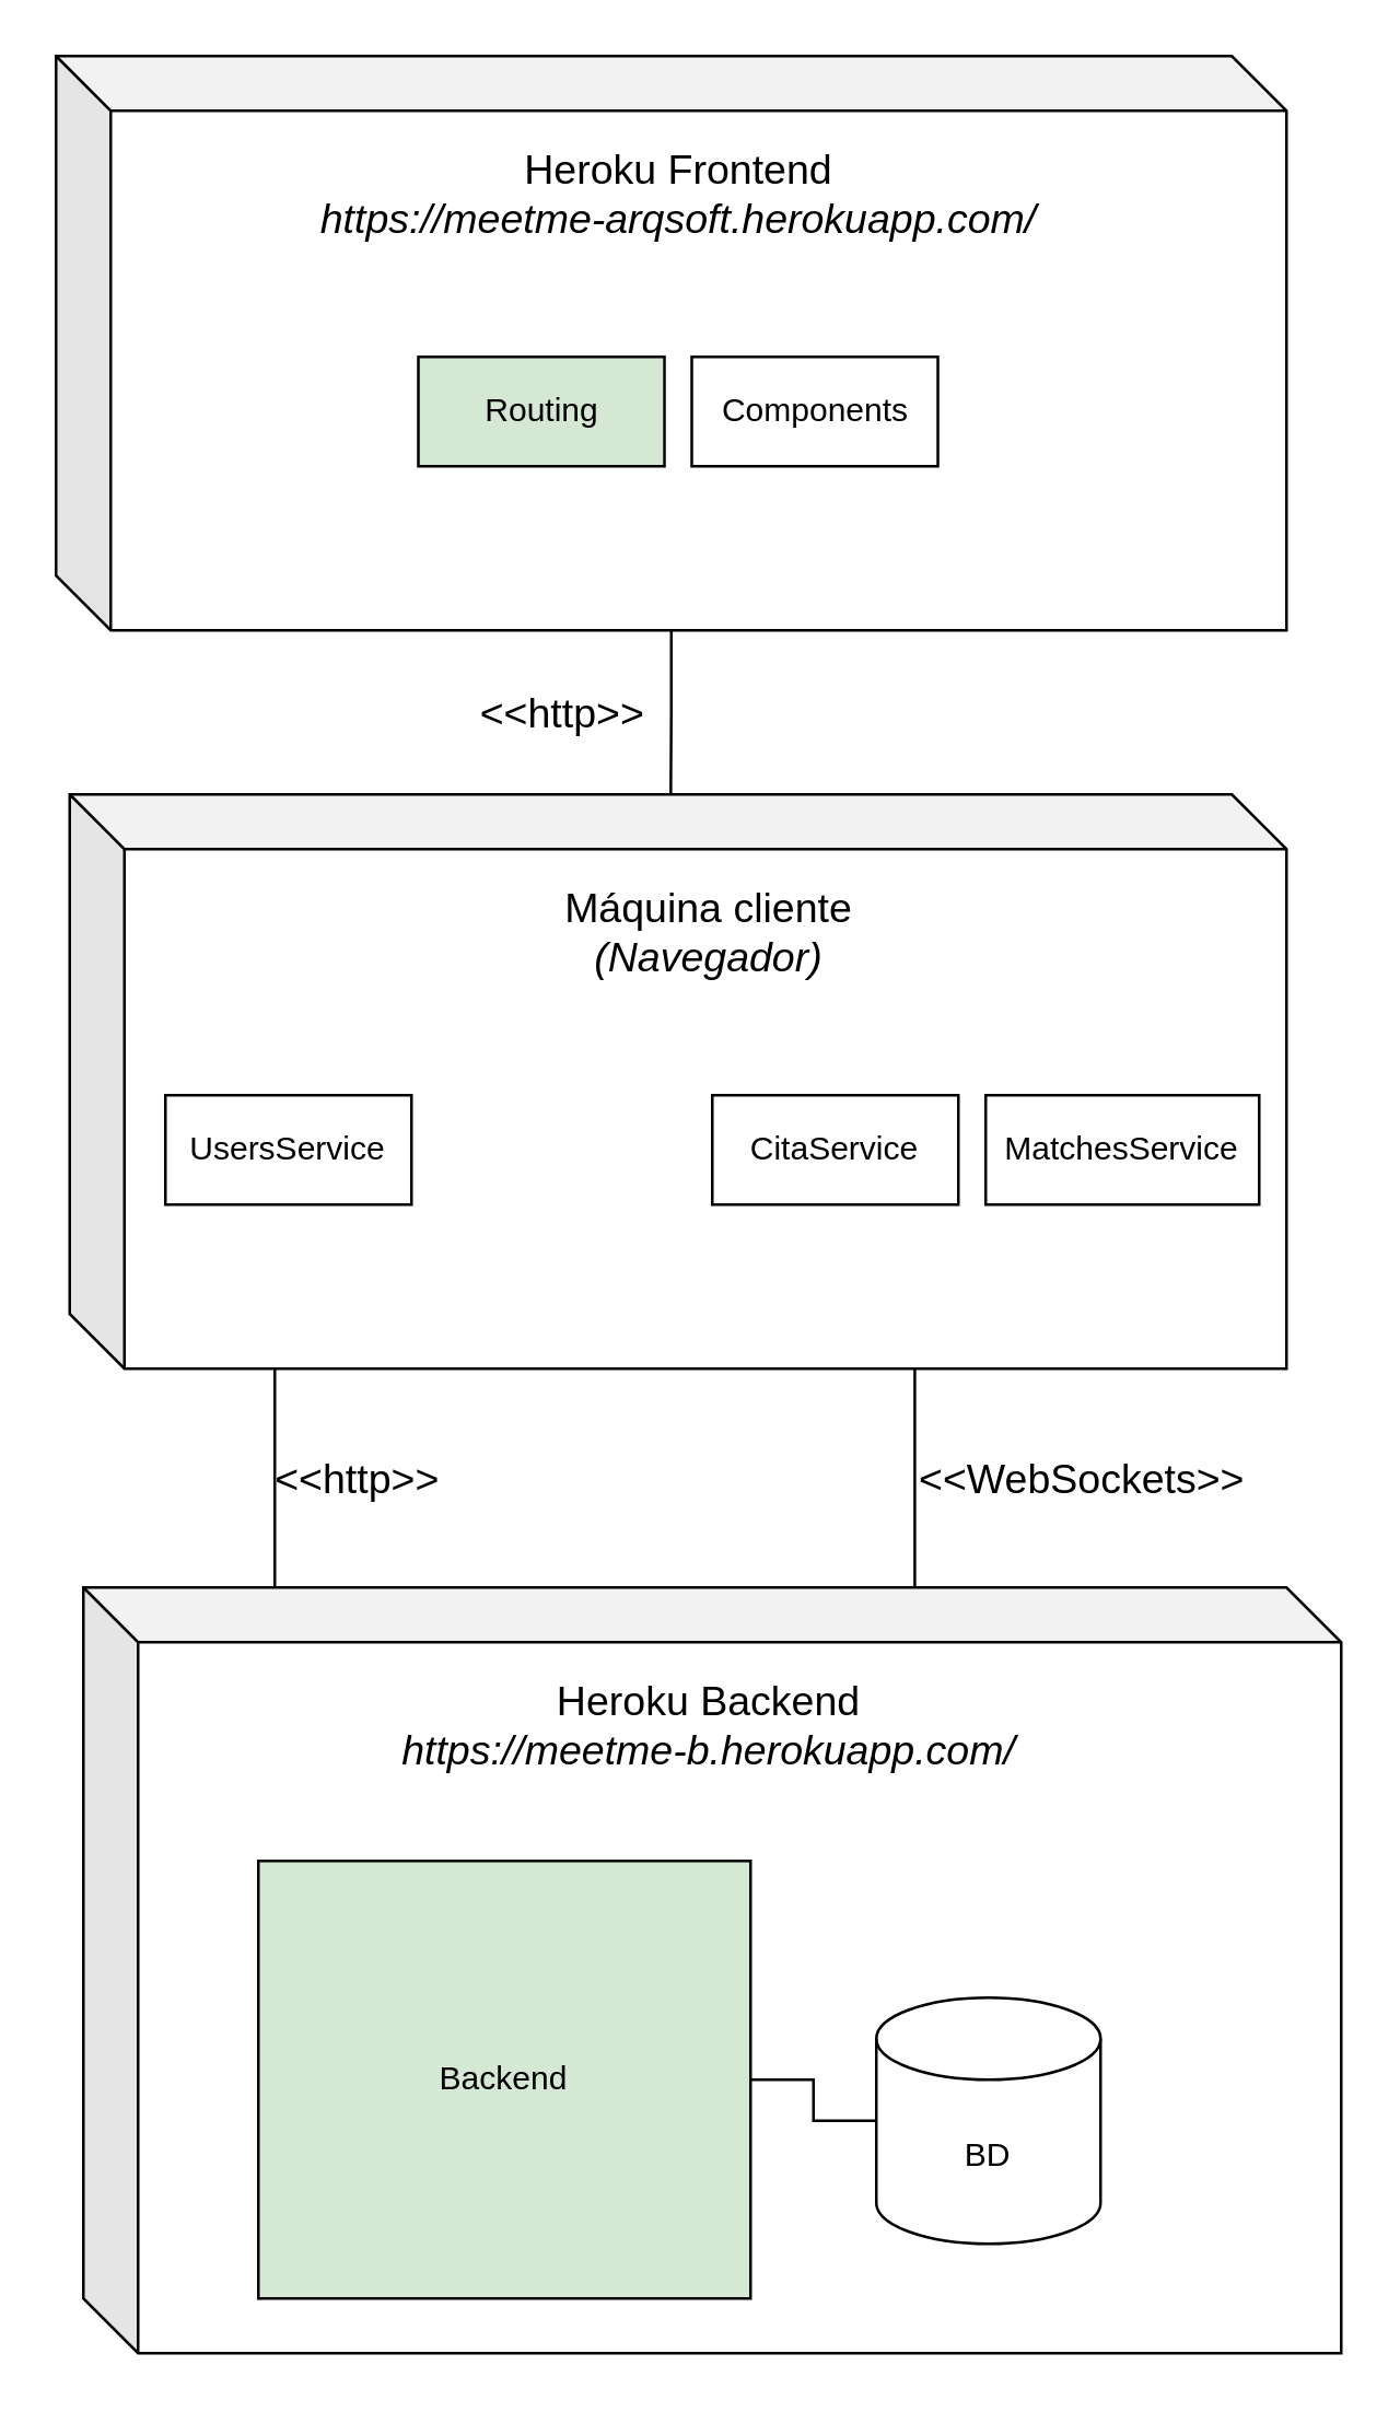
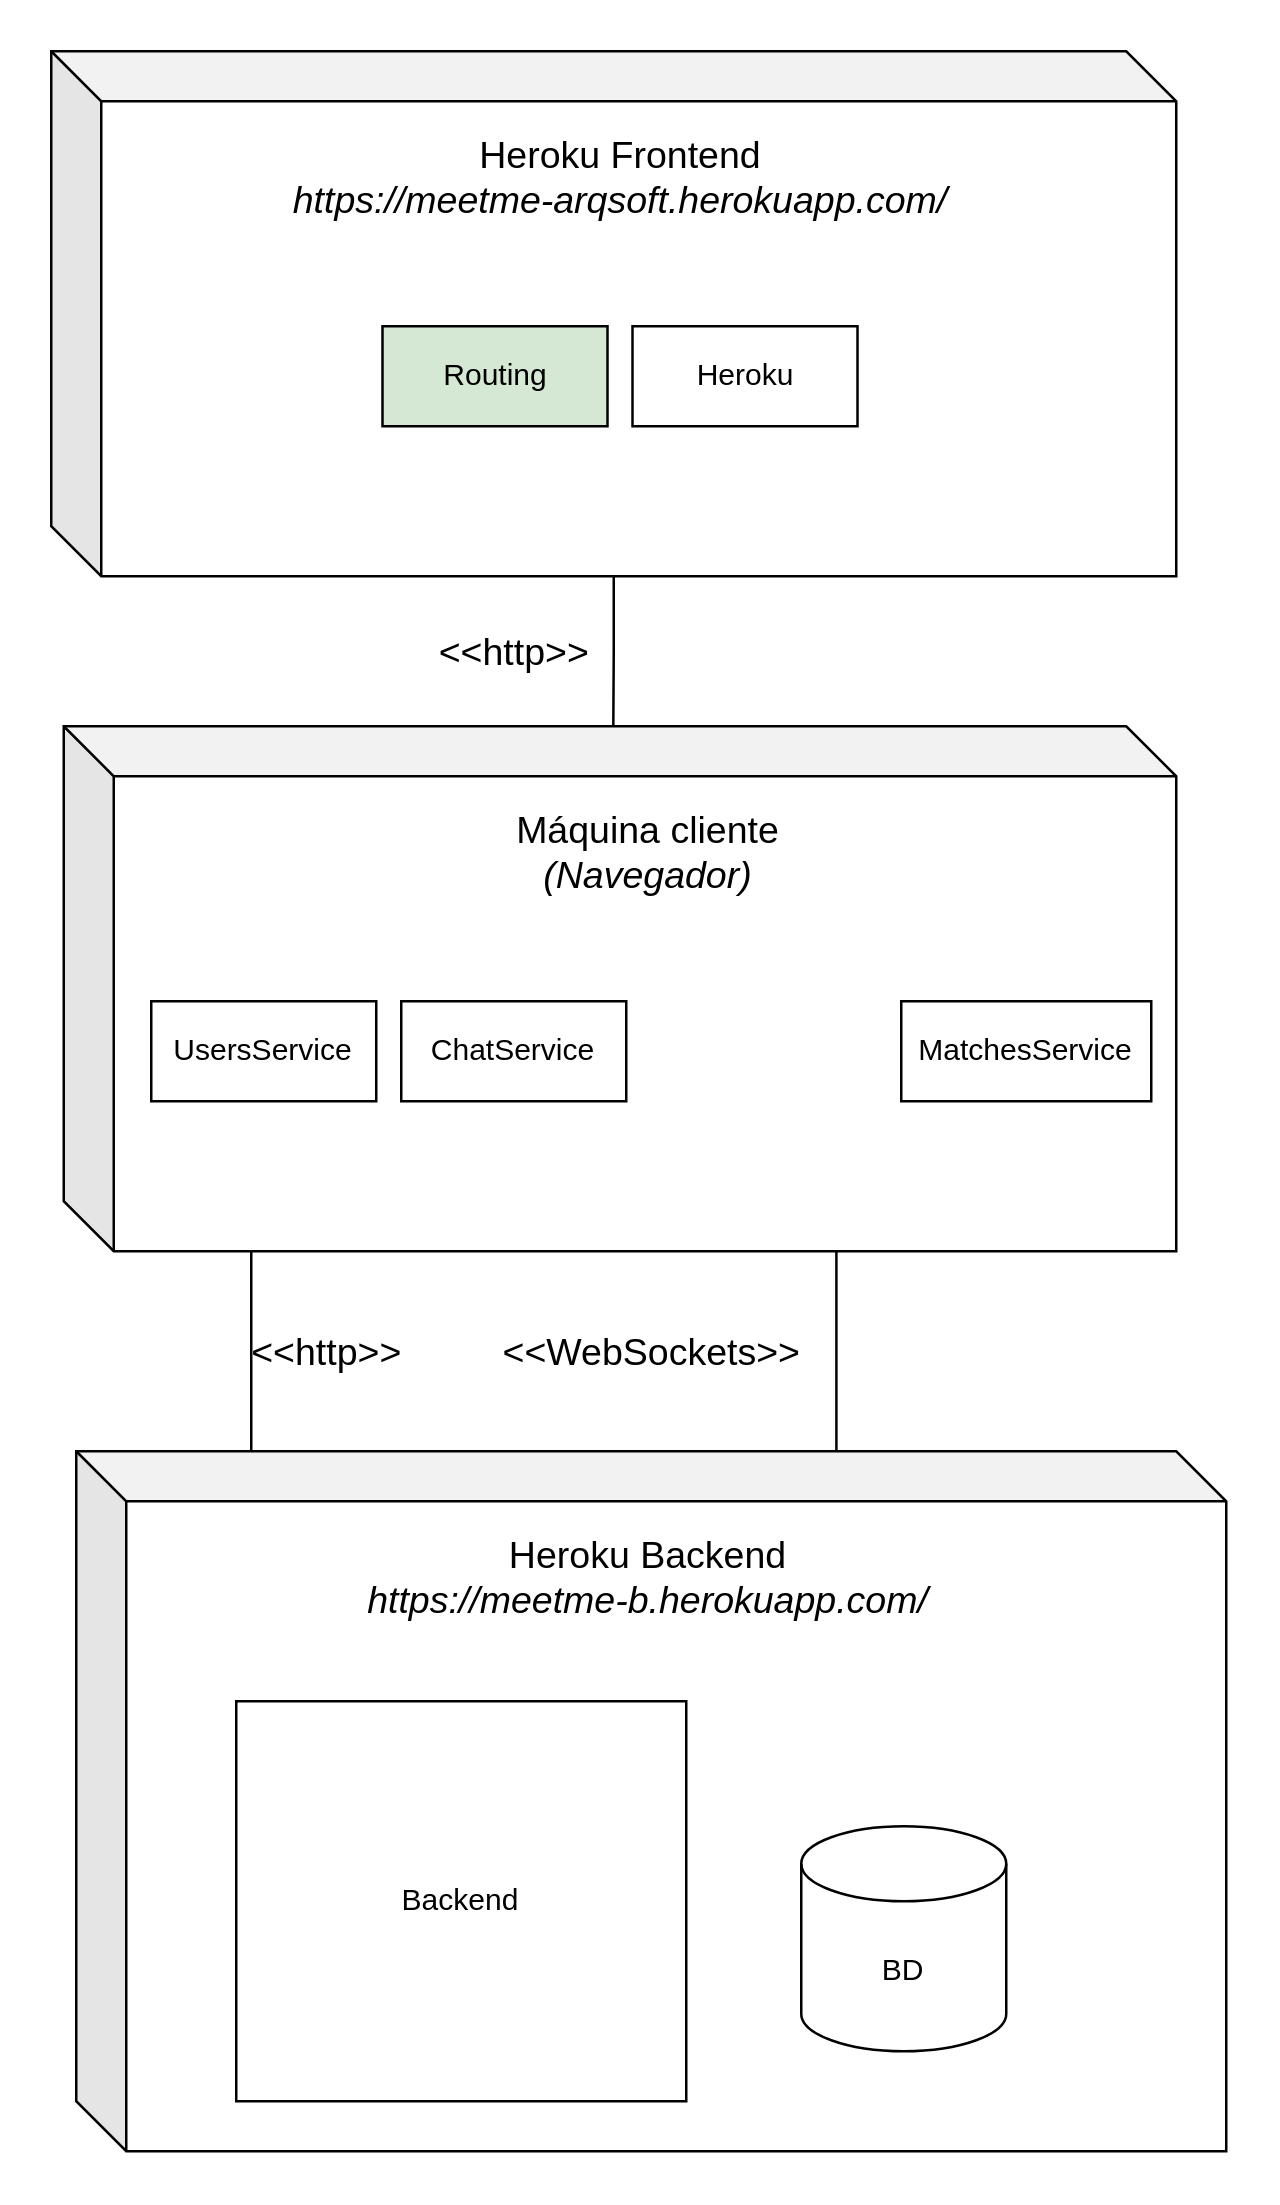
- <mxCell id="15" value="Components" style="rounded=0;whiteSpace=wrap;html=1;" vertex="1" parent="1"><mxGeometry x="252.5" y="130" width="90" height="40" as="geometry" /></mxCell>
+ <mxCell id="15" value="Heroku" style="rounded=0;whiteSpace=wrap;html=1;" vertex="1" parent="1"><mxGeometry x="252.5" y="130" width="90" height="40" as="geometry" /></mxCell>
+ <mxCell id="8" value="ChatService" style="rounded=0;whiteSpace=wrap;html=1;" vertex="1" parent="1"><mxGeometry x="160" y="400" width="90" height="40" as="geometry" /></mxCell>
- <mxCell id="9" value="CitaService" style="rounded=0;whiteSpace=wrap;html=1;" vertex="1" parent="1"><mxGeometry x="260" y="400" width="90" height="40" as="geometry" /></mxCell>
- <mxCell id="21" value="&amp;lt;&amp;lt;WebSockets&amp;gt;&amp;gt;" style="text;html=1;align=center;verticalAlign=middle;resizable=0;points=[];autosize=1;strokeColor=none;fillColor=none;fontSize=15;" vertex="1" parent="1"><mxGeometry x="330" y="530" width="130" height="20" as="geometry" /></mxCell>
+ <mxCell id="21" value="&amp;lt;&amp;lt;WebSockets&amp;gt;&amp;gt;" style="text;html=1;align=center;verticalAlign=middle;resizable=0;points=[];autosize=1;strokeColor=none;fillColor=none;fontSize=15;" vertex="1" parent="1"><mxGeometry x="195" y="530" width="130" height="20" as="geometry" /></mxCell>
- <mxCell id="18" value="Backend" style="rounded=0;whiteSpace=wrap;html=1;fillColor=#d5e8d4;" vertex="1" parent="1"><mxGeometry x="94" y="680" width="180" height="160" as="geometry" /></mxCell>
+ <mxCell id="18" value="Backend" style="rounded=0;whiteSpace=wrap;html=1;" vertex="1" parent="1"><mxGeometry x="94" y="680" width="180" height="160" as="geometry" /></mxCell>
- <mxCell id="17" style="edgeStyle=orthogonalEdgeStyle;rounded=0;orthogonalLoop=1;jettySize=auto;html=1;exitX=1;exitY=0.5;exitDx=0;exitDy=0;endArrow=none;endFill=0;" edge="1" parent="1" source="18" target="16"><mxGeometry relative="1" as="geometry" /></mxCell>
